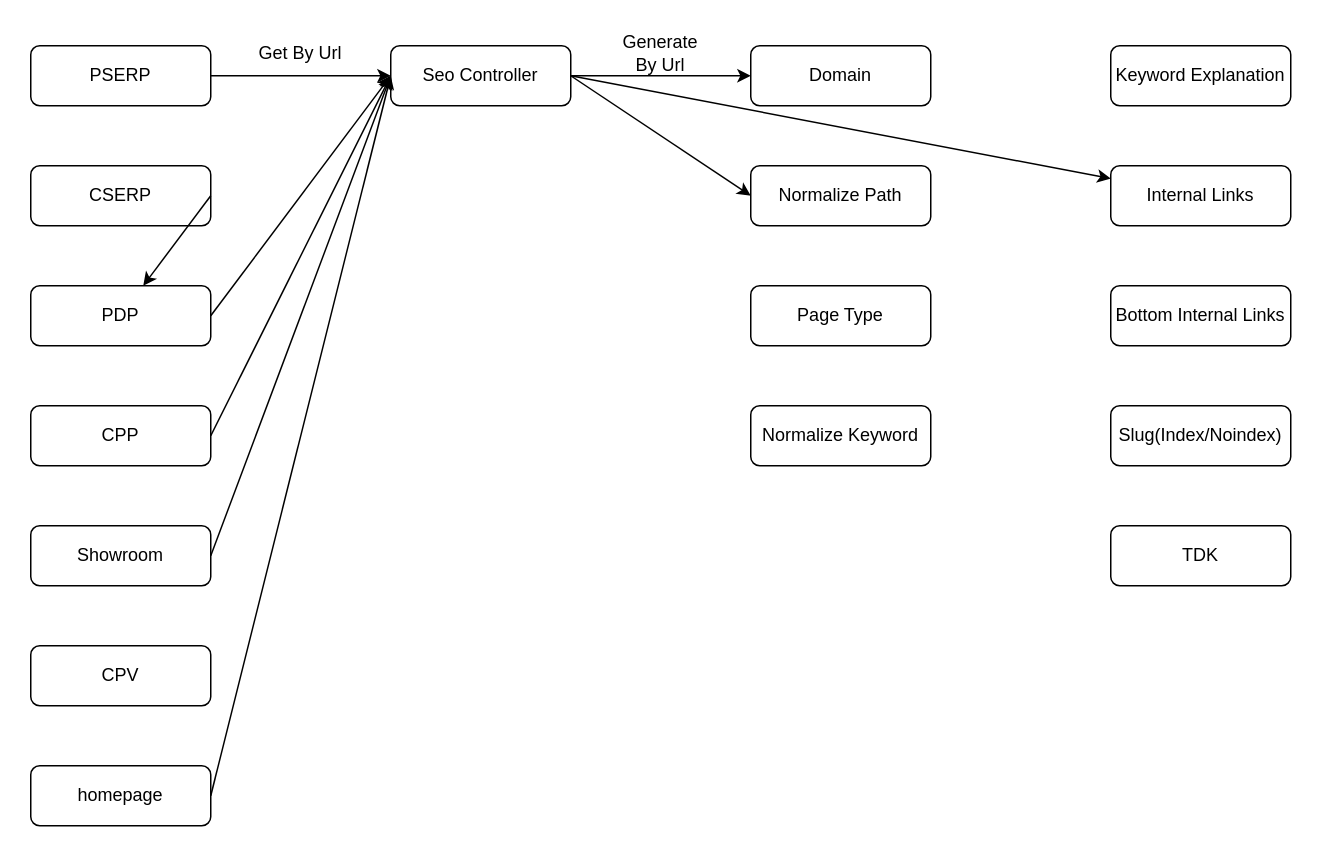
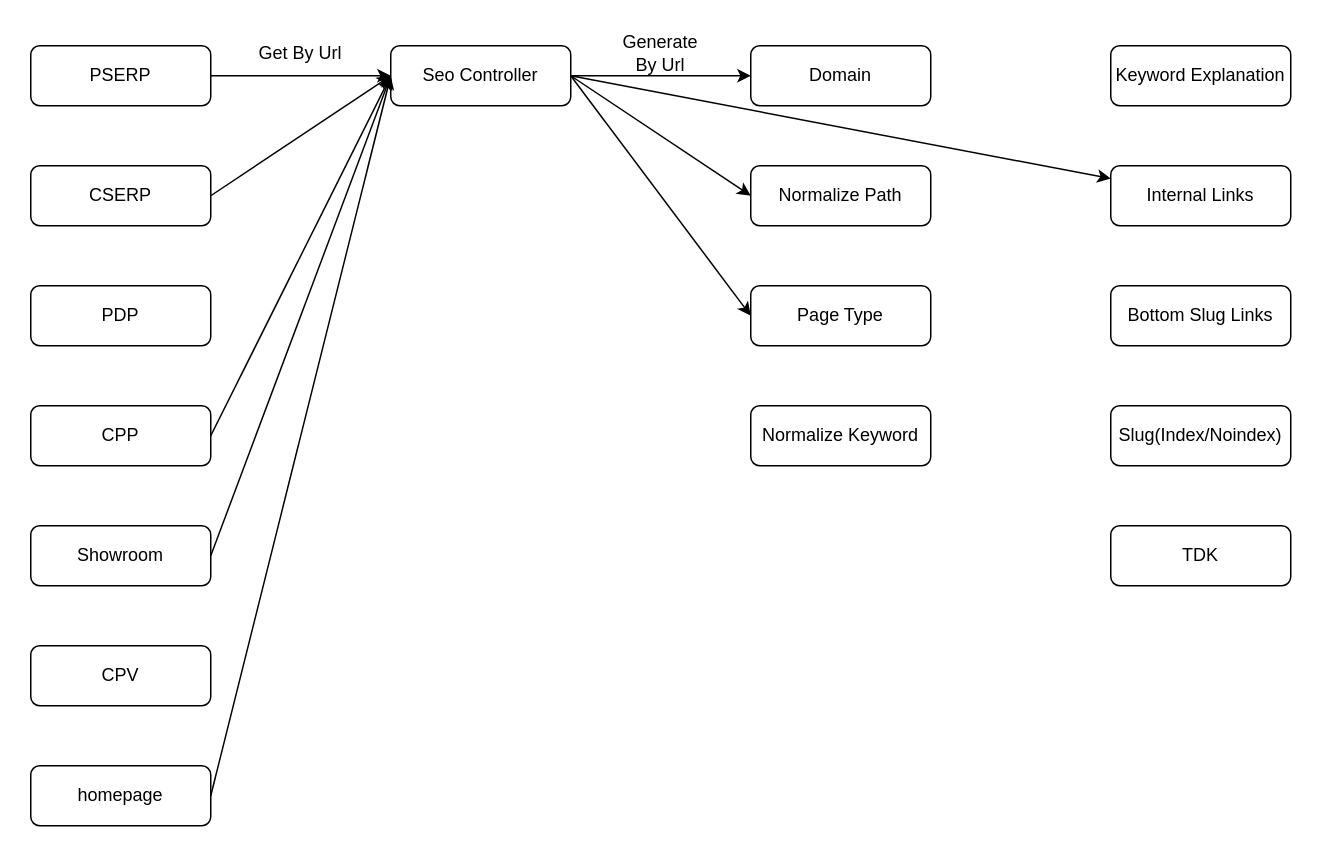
+ <mxCell id="27" value="" style="endArrow=classic;html=1;rounded=0;exitX=1;exitY=0.5;exitDx=0;exitDy=0;entryX=0;entryY=0.5;entryDx=0;entryDy=0;" edge="1" parent="1" source="11" target="16"><mxGeometry width="50" height="50" relative="1" as="geometry"><mxPoint x="250" y="200" as="sourcePoint" /><mxPoint x="330" y="120" as="targetPoint" /></mxGeometry></mxCell>
- <mxCell id="22" value="" style="endArrow=classic;html=1;rounded=0;exitX=1;exitY=0.5;exitDx=0;exitDy=0;entryX=0;entryY=0.5;entryDx=0;entryDy=0;" edge="1" parent="1" source="5" target="11"><mxGeometry width="50" height="50" relative="1" as="geometry"><mxPoint x="190" y="140" as="sourcePoint" /><mxPoint x="270" y="60" as="targetPoint" /></mxGeometry></mxCell>
- <mxCell id="21" value="" style="endArrow=classic;html=1;rounded=0;exitX=1;exitY=0.5;exitDx=0;exitDy=0;" edge="1" parent="1" source="4" target="5"><mxGeometry width="50" height="50" relative="1" as="geometry"><mxPoint x="630" y="270" as="sourcePoint" /><mxPoint x="680" y="220" as="targetPoint" /></mxGeometry></mxCell>
+ <mxCell id="21" value="" style="endArrow=classic;html=1;rounded=0;exitX=1;exitY=0.5;exitDx=0;exitDy=0;entryX=0;entryY=0.5;entryDx=0;entryDy=0;" edge="1" parent="1" source="4" target="11"><mxGeometry width="50" height="50" relative="1" as="geometry"><mxPoint x="630" y="270" as="sourcePoint" /><mxPoint x="680" y="220" as="targetPoint" /></mxGeometry></mxCell>
- <mxCell id="18" value="Bottom Internal Links" style="rounded=1;whiteSpace=wrap;html=1;" vertex="1" parent="1"><mxGeometry x="740" y="190" width="120" height="40" as="geometry" /></mxCell>
+ <mxCell id="18" value="Bottom Slug Links" style="rounded=1;whiteSpace=wrap;html=1;" vertex="1" parent="1"><mxGeometry x="740" y="190" width="120" height="40" as="geometry" /></mxCell>
